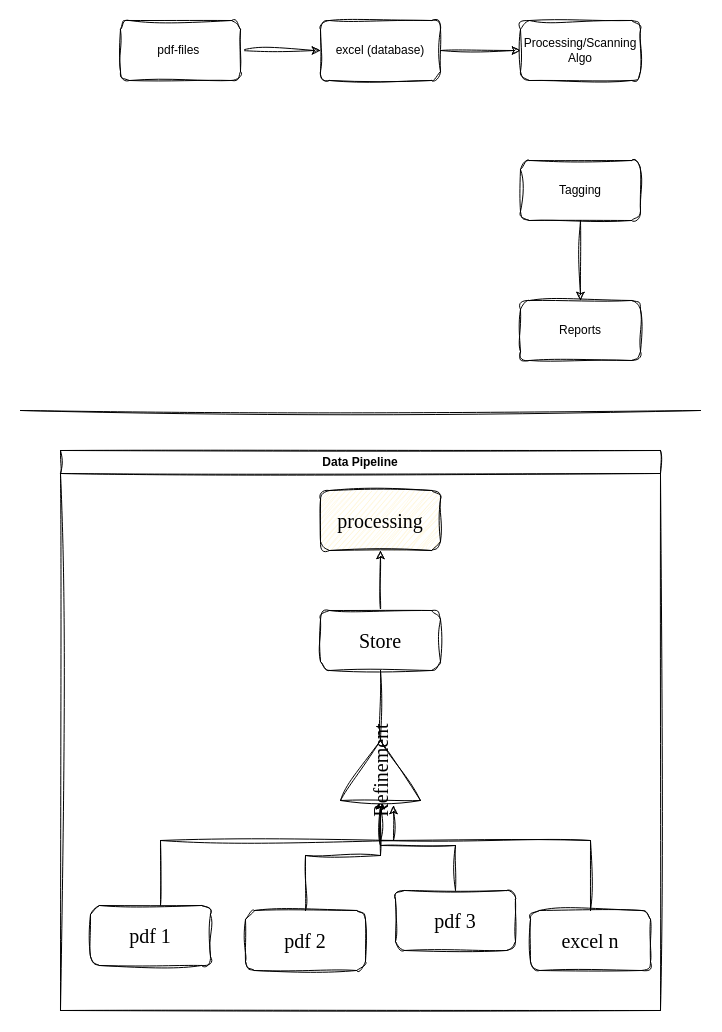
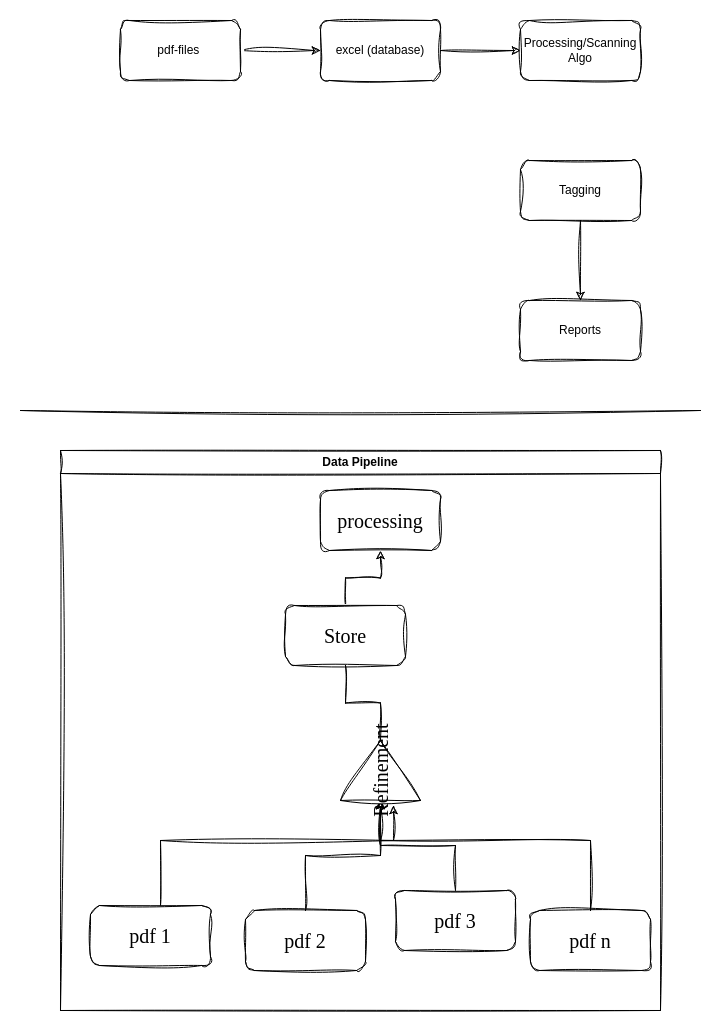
- <mxCell id="23" value="processing" style="whiteSpace=wrap;html=1;fontSize=20;fontFamily=Architects Daughter;rounded=1;sketch=1;hachureGap=4;jiggle=2;curveFitting=1;fontSource=https%3A%2F%2Ffonts.googleapis.com%2Fcss%3Ffamily%3DArchitects%2BDaughter;fillColor=#fff2cc;" vertex="1" parent="10"><mxGeometry x="260" y="40" width="120" height="60" as="geometry" /></mxCell>
+ <mxCell id="23" value="processing" style="whiteSpace=wrap;html=1;fontSize=20;fontFamily=Architects Daughter;rounded=1;sketch=1;hachureGap=4;jiggle=2;curveFitting=1;fontSource=https%3A%2F%2Ffonts.googleapis.com%2Fcss%3Ffamily%3DArchitects%2BDaughter;" vertex="1" parent="10"><mxGeometry x="260" y="40" width="120" height="60" as="geometry" /></mxCell>
- <mxCell id="22" value="Store" style="rounded=1;whiteSpace=wrap;html=1;sketch=1;hachureGap=4;jiggle=2;curveFitting=1;fontFamily=Architects Daughter;fontSource=https%3A%2F%2Ffonts.googleapis.com%2Fcss%3Ffamily%3DArchitects%2BDaughter;fontSize=20;" vertex="1" parent="10"><mxGeometry x="260" y="160" width="120" height="60" as="geometry" /></mxCell>
+ <mxCell id="22" value="Store" style="rounded=1;whiteSpace=wrap;html=1;sketch=1;hachureGap=4;jiggle=2;curveFitting=1;fontFamily=Architects Daughter;fontSource=https%3A%2F%2Ffonts.googleapis.com%2Fcss%3Ffamily%3DArchitects%2BDaughter;fontSize=20;" vertex="1" parent="10"><mxGeometry x="225" y="155" width="120" height="60" as="geometry" /></mxCell>
- <mxCell id="18" value="excel n" style="rounded=1;whiteSpace=wrap;html=1;sketch=1;hachureGap=4;jiggle=2;curveFitting=1;fontFamily=Architects Daughter;fontSource=https%3A%2F%2Ffonts.googleapis.com%2Fcss%3Ffamily%3DArchitects%2BDaughter;fontSize=20;" vertex="1" parent="10"><mxGeometry x="470" y="460" width="120" height="60" as="geometry" /></mxCell>
+ <mxCell id="18" value="pdf n" style="rounded=1;whiteSpace=wrap;html=1;sketch=1;hachureGap=4;jiggle=2;curveFitting=1;fontFamily=Architects Daughter;fontSource=https%3A%2F%2Ffonts.googleapis.com%2Fcss%3Ffamily%3DArchitects%2BDaughter;fontSize=20;" vertex="1" parent="10"><mxGeometry x="470" y="460" width="120" height="60" as="geometry" /></mxCell>
